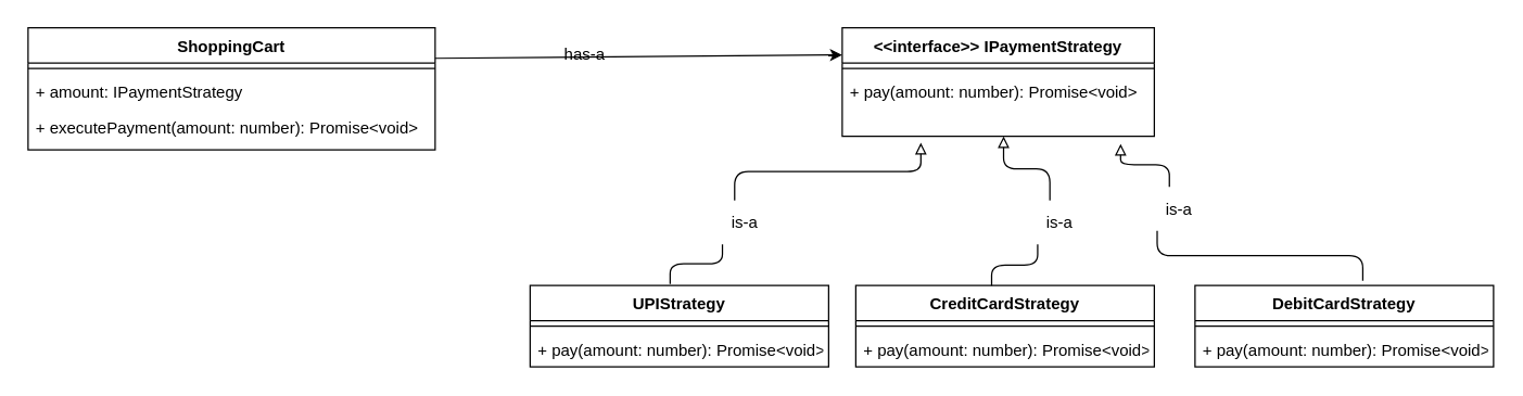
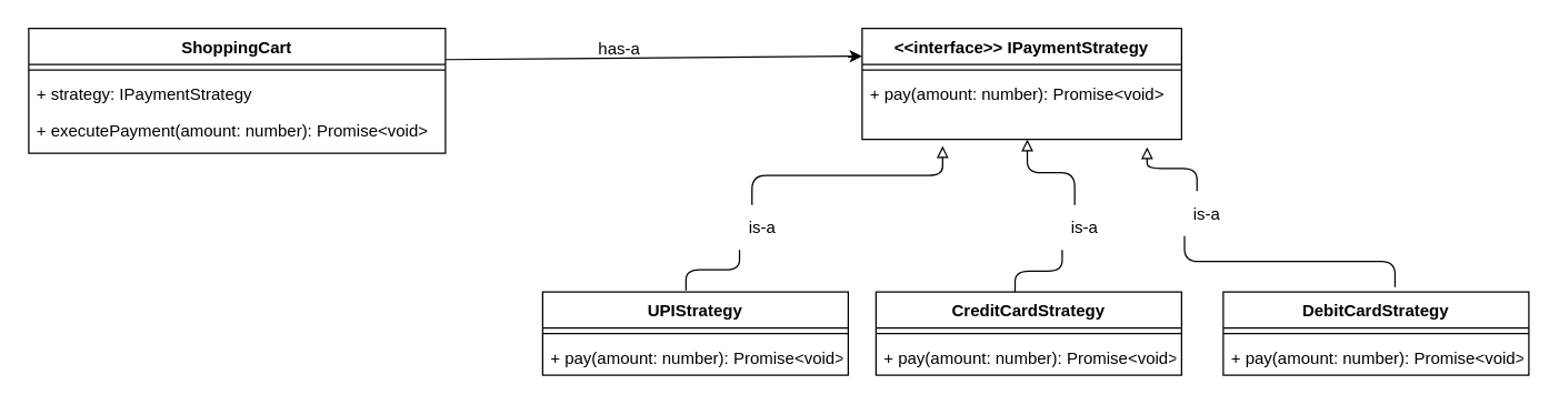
- <mxCell id="28" value="has-a" style="text;html=1;align=center;verticalAlign=middle;resizable=0;points=[];autosize=1;strokeColor=none;fillColor=none;" vertex="1" parent="1"><mxGeometry x="405" y="25" width="50" height="30" as="geometry" /></mxCell>
+ <mxCell id="28" value="has-a" style="text;html=1;align=center;verticalAlign=middle;resizable=0;points=[];autosize=1;strokeColor=none;fillColor=none;" vertex="1" parent="1"><mxGeometry x="420" y="20" width="50" height="30" as="geometry" /></mxCell>
- <mxCell id="25" value="+ amount: IPaymentStrategy" style="text;strokeColor=none;fillColor=none;align=left;verticalAlign=top;spacingLeft=4;spacingRight=4;overflow=hidden;rotatable=0;points=[[0,0.5],[1,0.5]];portConstraint=eastwest;" vertex="1" parent="23"><mxGeometry y="34" width="300" height="26" as="geometry" /></mxCell>
+ <mxCell id="25" value="+ strategy: IPaymentStrategy" style="text;strokeColor=none;fillColor=none;align=left;verticalAlign=top;spacingLeft=4;spacingRight=4;overflow=hidden;rotatable=0;points=[[0,0.5],[1,0.5]];portConstraint=eastwest;" vertex="1" parent="23"><mxGeometry y="34" width="300" height="26" as="geometry" /></mxCell>
